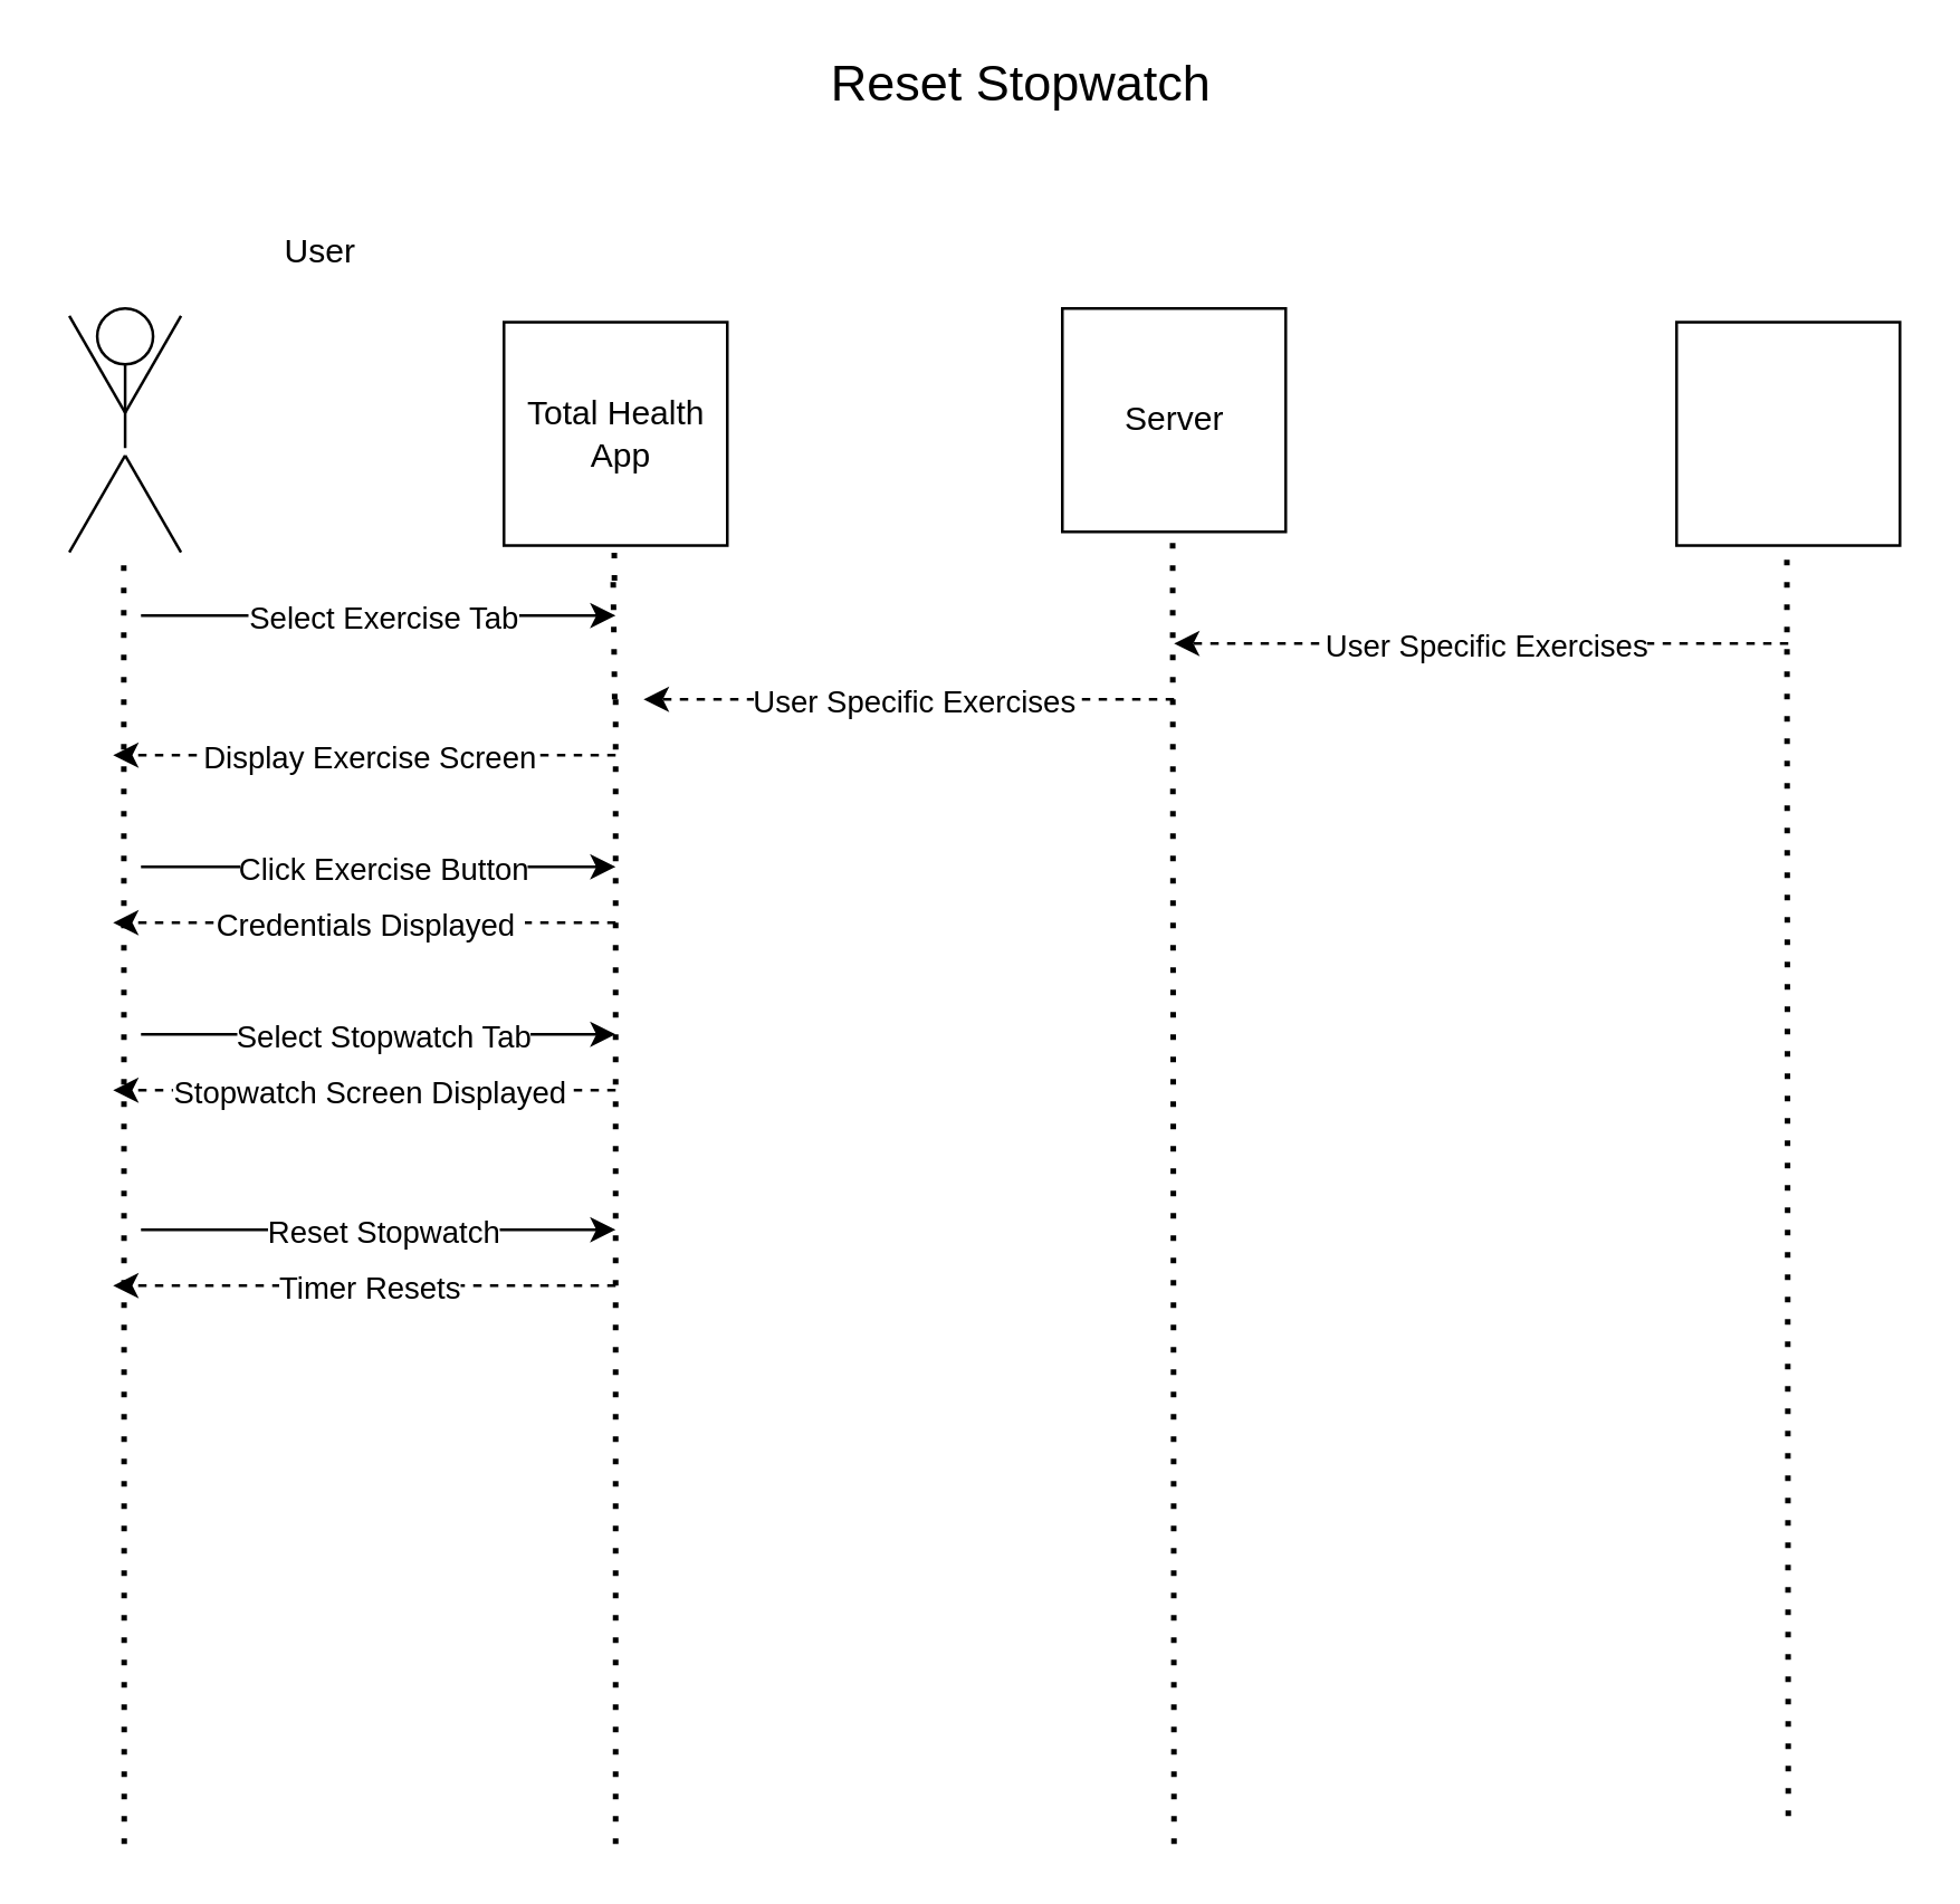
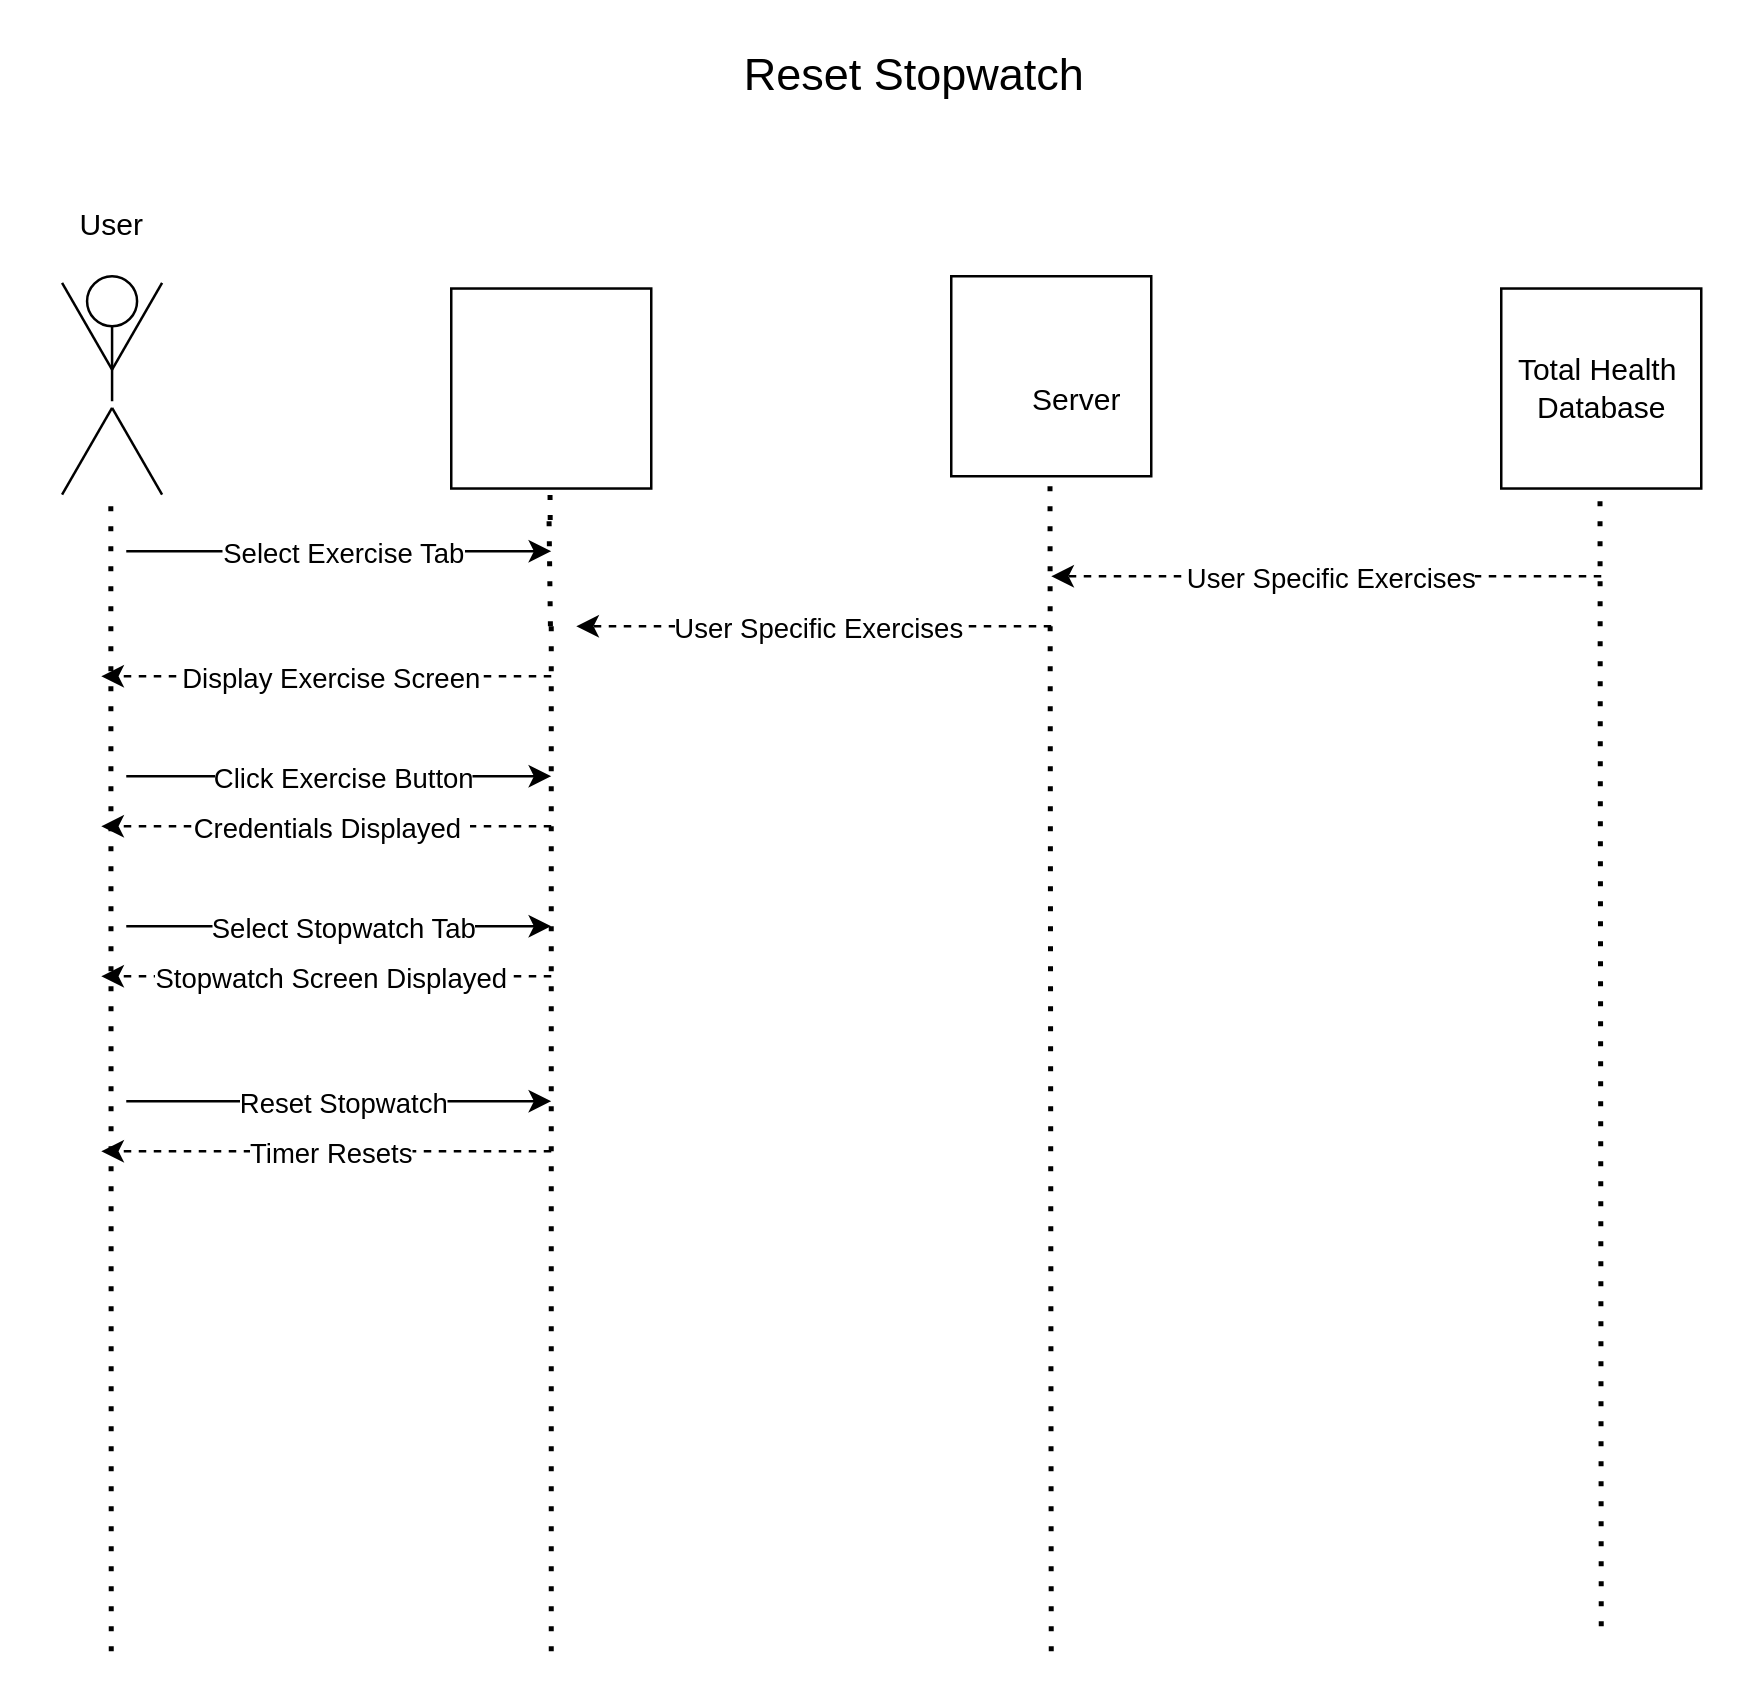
- <mxCell id="19" value="User" style="text;html=1;resizable=0;autosize=1;align=center;verticalAlign=middle;points=[];fillColor=none;strokeColor=none;rounded=0;" parent="1" vertex="1"><mxGeometry x="94.33" y="80" width="40" height="20" as="geometry" /></mxCell>
+ <mxCell id="19" value="User" style="text;html=1;resizable=0;autosize=1;align=center;verticalAlign=middle;points=[];fillColor=none;strokeColor=none;rounded=0;" parent="1" vertex="1"><mxGeometry x="24.33" y="80" width="40" height="20" as="geometry" /></mxCell>
- <mxCell id="17" value="Server" style="text;html=1;resizable=0;autosize=1;align=center;verticalAlign=middle;points=[];fillColor=none;strokeColor=none;rounded=0;" parent="1" vertex="1"><mxGeometry x="395" y="140" width="50" height="20" as="geometry" /></mxCell>
+ <mxCell id="17" value="Server" style="text;html=1;resizable=0;autosize=1;align=center;verticalAlign=middle;points=[];fillColor=none;strokeColor=none;rounded=0;" parent="1" vertex="1"><mxGeometry x="405" y="150" width="50" height="20" as="geometry" /></mxCell>
- <mxCell id="16" value="Total Health&lt;br&gt;&amp;nbsp;App" style="text;html=1;resizable=0;autosize=1;align=center;verticalAlign=middle;points=[];fillColor=none;strokeColor=none;rounded=0;" parent="1" vertex="1"><mxGeometry x="180" y="139.91" width="80" height="30" as="geometry" /></mxCell>
+ <mxCell id="18" value="Total Health&amp;nbsp;&lt;br&gt;Database" style="text;html=1;resizable=0;autosize=1;align=center;verticalAlign=middle;points=[];fillColor=none;strokeColor=none;rounded=0;" parent="1" vertex="1"><mxGeometry x="600" y="139.91" width="80" height="30" as="geometry" /></mxCell>
